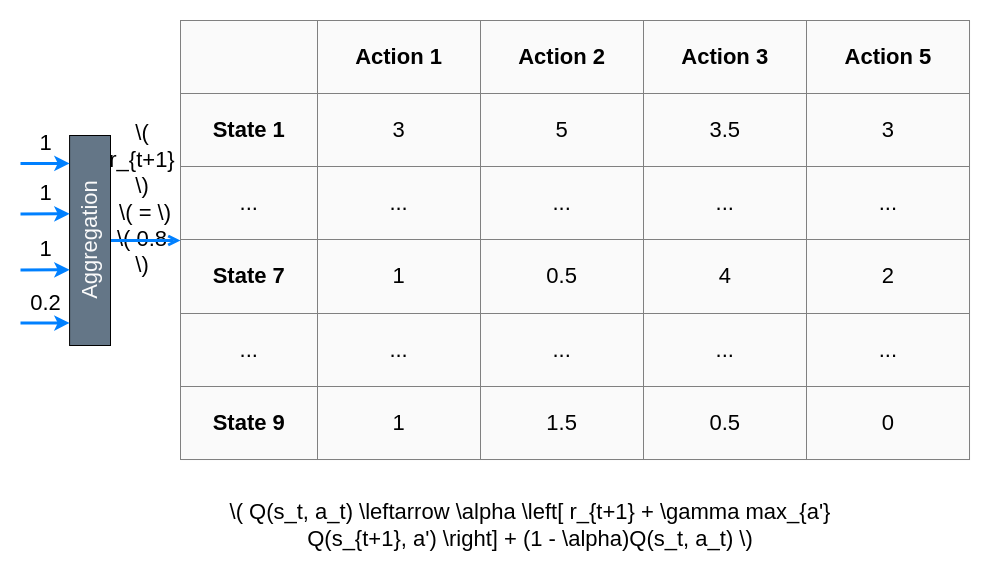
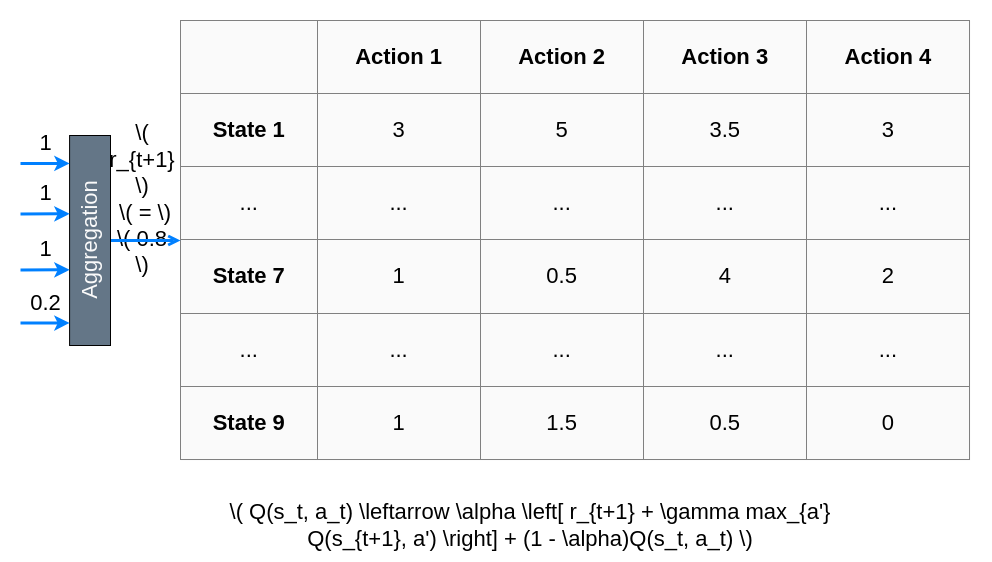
- <mxCell id="3" value="&lt;table style=&quot;text-align: center; width: 100%; height: 100%; border-collapse: collapse; font-size: 22px;&quot; width=&quot;100%&quot; border=&quot;1&quot;&gt;&lt;tbody style=&quot;font-size: 22px;&quot;&gt;&lt;tr style=&quot;font-size: 22px;&quot;&gt;&lt;td align=&quot;center&quot; style=&quot;font-size: 22px;&quot;&gt;&lt;br style=&quot;font-size: 22px;&quot;&gt;&lt;/td&gt;&lt;td align=&quot;center&quot; style=&quot;font-size: 22px;&quot;&gt;&lt;b style=&quot;font-size: 22px;&quot;&gt;Action 1&lt;/b&gt;&lt;/td&gt;&lt;td align=&quot;center&quot; style=&quot;font-size: 22px;&quot;&gt;&lt;b style=&quot;font-size: 22px;&quot;&gt;Action 2&lt;/b&gt;&lt;/td&gt;&lt;td style=&quot;font-size: 22px;&quot;&gt;&lt;b style=&quot;font-size: 22px;&quot;&gt;Action&lt;/b&gt; &lt;b style=&quot;font-size: 22px;&quot;&gt;3&lt;/b&gt;&lt;/td&gt;&lt;td style=&quot;font-size: 22px;&quot;&gt;&lt;b style=&quot;font-size: 22px;&quot;&gt;Action 5&lt;/b&gt;&lt;/td&gt;&lt;/tr&gt;&lt;tr style=&quot;font-size: 22px;&quot;&gt;&lt;td align=&quot;center&quot; style=&quot;font-size: 22px;&quot;&gt;&lt;b style=&quot;font-size: 22px;&quot;&gt;State 1&lt;/b&gt;&lt;/td&gt;&lt;td align=&quot;center&quot; style=&quot;font-size: 22px;&quot;&gt;3&lt;/td&gt;&lt;td align=&quot;center&quot; style=&quot;font-size: 22px;&quot;&gt;5&lt;/td&gt;&lt;td style=&quot;font-size: 22px;&quot;&gt;3.5&lt;/td&gt;&lt;td style=&quot;font-size: 22px;&quot;&gt;3&lt;/td&gt;&lt;/tr&gt;&lt;tr style=&quot;font-size: 22px;&quot;&gt;&lt;td style=&quot;font-size: 22px;&quot;&gt;...&lt;/td&gt;&lt;td style=&quot;font-size: 22px;&quot;&gt;...&lt;/td&gt;&lt;td style=&quot;font-size: 22px;&quot;&gt;...&lt;/td&gt;&lt;td style=&quot;font-size: 22px;&quot;&gt;...&lt;/td&gt;&lt;td style=&quot;font-size: 22px;&quot;&gt;...&lt;/td&gt;&lt;/tr&gt;&lt;tr style=&quot;font-size: 22px;&quot;&gt;&lt;td align=&quot;center&quot; style=&quot;font-size: 22px;&quot;&gt;&lt;b style=&quot;font-size: 22px;&quot;&gt;State 7&lt;/b&gt;&lt;br style=&quot;font-size: 22px;&quot;&gt;&lt;/td&gt;&lt;td style=&quot;font-size: 22px;&quot; align=&quot;center&quot;&gt;1&lt;/td&gt;&lt;td style=&quot;font-size: 22px;&quot; align=&quot;center&quot;&gt;0.5&lt;/td&gt;&lt;td style=&quot;font-size: 22px;&quot;&gt;4&lt;/td&gt;&lt;td style=&quot;font-size: 22px;&quot;&gt;2&lt;/td&gt;&lt;/tr&gt;&lt;tr style=&quot;font-size: 22px;&quot;&gt;&lt;td style=&quot;font-size: 22px;&quot;&gt;...&lt;/td&gt;&lt;td style=&quot;font-size: 22px;&quot;&gt;...&lt;/td&gt;&lt;td style=&quot;font-size: 22px;&quot;&gt;...&lt;/td&gt;&lt;td style=&quot;font-size: 22px;&quot;&gt;...&lt;/td&gt;&lt;td style=&quot;font-size: 22px;&quot;&gt;...&lt;/td&gt;&lt;/tr&gt;&lt;tr style=&quot;font-size: 22px;&quot;&gt;&lt;td style=&quot;font-size: 22px;&quot;&gt;&lt;b style=&quot;font-size: 22px;&quot;&gt;State 9&lt;/b&gt;&lt;/td&gt;&lt;td style=&quot;font-size: 22px;&quot;&gt;1&lt;/td&gt;&lt;td style=&quot;font-size: 22px;&quot;&gt;1.5&lt;/td&gt;&lt;td style=&quot;font-size: 22px;&quot;&gt;0.5&lt;/td&gt;&lt;td style=&quot;font-size: 22px;&quot;&gt;0&lt;/td&gt;&lt;/tr&gt;&lt;/tbody&gt;&lt;/table&gt;" style="text;html=1;strokeColor=none;fillColor=#FAFAFA;overflow=fill;shadow=0;rounded=0;sketch=0;glass=0;fontSize=22;labelBackgroundColor=none;" parent="1" vertex="1"><mxGeometry x="180" y="20" width="790" height="440" as="geometry" /></mxCell>
+ <mxCell id="3" value="&lt;table style=&quot;text-align: center; width: 100%; height: 100%; border-collapse: collapse; font-size: 22px;&quot; width=&quot;100%&quot; border=&quot;1&quot;&gt;&lt;tbody style=&quot;font-size: 22px;&quot;&gt;&lt;tr style=&quot;font-size: 22px;&quot;&gt;&lt;td align=&quot;center&quot; style=&quot;font-size: 22px;&quot;&gt;&lt;br style=&quot;font-size: 22px;&quot;&gt;&lt;/td&gt;&lt;td align=&quot;center&quot; style=&quot;font-size: 22px;&quot;&gt;&lt;b style=&quot;font-size: 22px;&quot;&gt;Action 1&lt;/b&gt;&lt;/td&gt;&lt;td align=&quot;center&quot; style=&quot;font-size: 22px;&quot;&gt;&lt;b style=&quot;font-size: 22px;&quot;&gt;Action 2&lt;/b&gt;&lt;/td&gt;&lt;td style=&quot;font-size: 22px;&quot;&gt;&lt;b style=&quot;font-size: 22px;&quot;&gt;Action&lt;/b&gt; &lt;b style=&quot;font-size: 22px;&quot;&gt;3&lt;/b&gt;&lt;/td&gt;&lt;td style=&quot;font-size: 22px;&quot;&gt;&lt;b style=&quot;font-size: 22px;&quot;&gt;Action 4&lt;/b&gt;&lt;/td&gt;&lt;/tr&gt;&lt;tr style=&quot;font-size: 22px;&quot;&gt;&lt;td align=&quot;center&quot; style=&quot;font-size: 22px;&quot;&gt;&lt;b style=&quot;font-size: 22px;&quot;&gt;State 1&lt;/b&gt;&lt;/td&gt;&lt;td align=&quot;center&quot; style=&quot;font-size: 22px;&quot;&gt;3&lt;/td&gt;&lt;td align=&quot;center&quot; style=&quot;font-size: 22px;&quot;&gt;5&lt;/td&gt;&lt;td style=&quot;font-size: 22px;&quot;&gt;3.5&lt;/td&gt;&lt;td style=&quot;font-size: 22px;&quot;&gt;3&lt;/td&gt;&lt;/tr&gt;&lt;tr style=&quot;font-size: 22px;&quot;&gt;&lt;td style=&quot;font-size: 22px;&quot;&gt;...&lt;/td&gt;&lt;td style=&quot;font-size: 22px;&quot;&gt;...&lt;/td&gt;&lt;td style=&quot;font-size: 22px;&quot;&gt;...&lt;/td&gt;&lt;td style=&quot;font-size: 22px;&quot;&gt;...&lt;/td&gt;&lt;td style=&quot;font-size: 22px;&quot;&gt;...&lt;/td&gt;&lt;/tr&gt;&lt;tr style=&quot;font-size: 22px;&quot;&gt;&lt;td align=&quot;center&quot; style=&quot;font-size: 22px;&quot;&gt;&lt;b style=&quot;font-size: 22px;&quot;&gt;State 7&lt;/b&gt;&lt;br style=&quot;font-size: 22px;&quot;&gt;&lt;/td&gt;&lt;td style=&quot;font-size: 22px;&quot; align=&quot;center&quot;&gt;1&lt;/td&gt;&lt;td style=&quot;font-size: 22px;&quot; align=&quot;center&quot;&gt;0.5&lt;/td&gt;&lt;td style=&quot;font-size: 22px;&quot;&gt;4&lt;/td&gt;&lt;td style=&quot;font-size: 22px;&quot;&gt;2&lt;/td&gt;&lt;/tr&gt;&lt;tr style=&quot;font-size: 22px;&quot;&gt;&lt;td style=&quot;font-size: 22px;&quot;&gt;...&lt;/td&gt;&lt;td style=&quot;font-size: 22px;&quot;&gt;...&lt;/td&gt;&lt;td style=&quot;font-size: 22px;&quot;&gt;...&lt;/td&gt;&lt;td style=&quot;font-size: 22px;&quot;&gt;...&lt;/td&gt;&lt;td style=&quot;font-size: 22px;&quot;&gt;...&lt;/td&gt;&lt;/tr&gt;&lt;tr style=&quot;font-size: 22px;&quot;&gt;&lt;td style=&quot;font-size: 22px;&quot;&gt;&lt;b style=&quot;font-size: 22px;&quot;&gt;State 9&lt;/b&gt;&lt;/td&gt;&lt;td style=&quot;font-size: 22px;&quot;&gt;1&lt;/td&gt;&lt;td style=&quot;font-size: 22px;&quot;&gt;1.5&lt;/td&gt;&lt;td style=&quot;font-size: 22px;&quot;&gt;0.5&lt;/td&gt;&lt;td style=&quot;font-size: 22px;&quot;&gt;0&lt;/td&gt;&lt;/tr&gt;&lt;/tbody&gt;&lt;/table&gt;" style="text;html=1;strokeColor=none;fillColor=#FAFAFA;overflow=fill;shadow=0;rounded=0;sketch=0;glass=0;fontSize=22;labelBackgroundColor=none;" parent="1" vertex="1"><mxGeometry x="180" y="20" width="790" height="440" as="geometry" /></mxCell>
